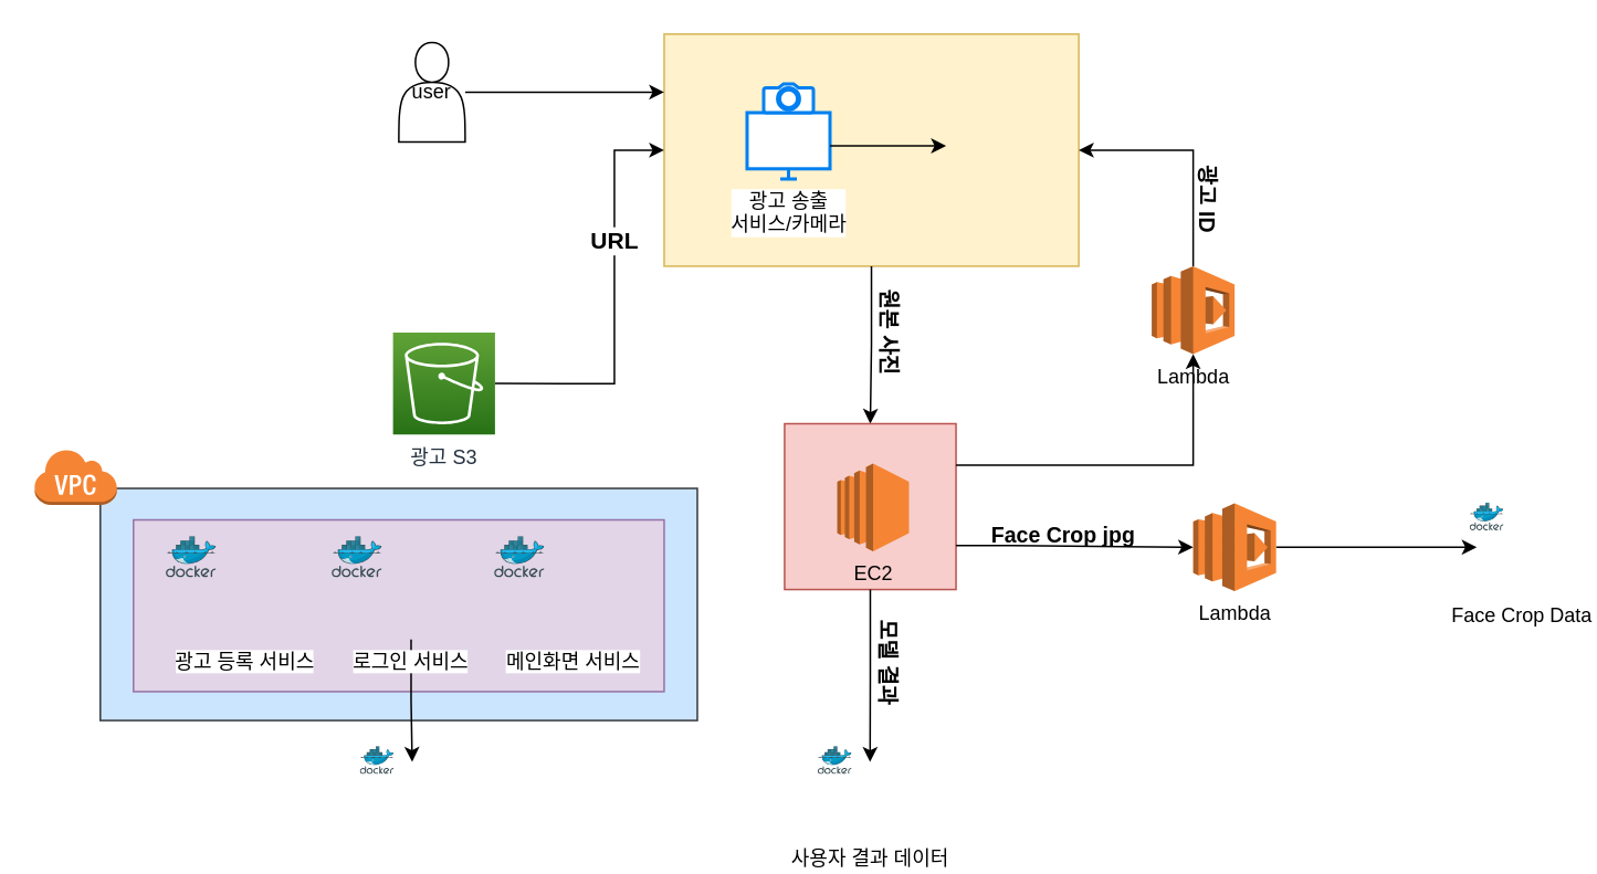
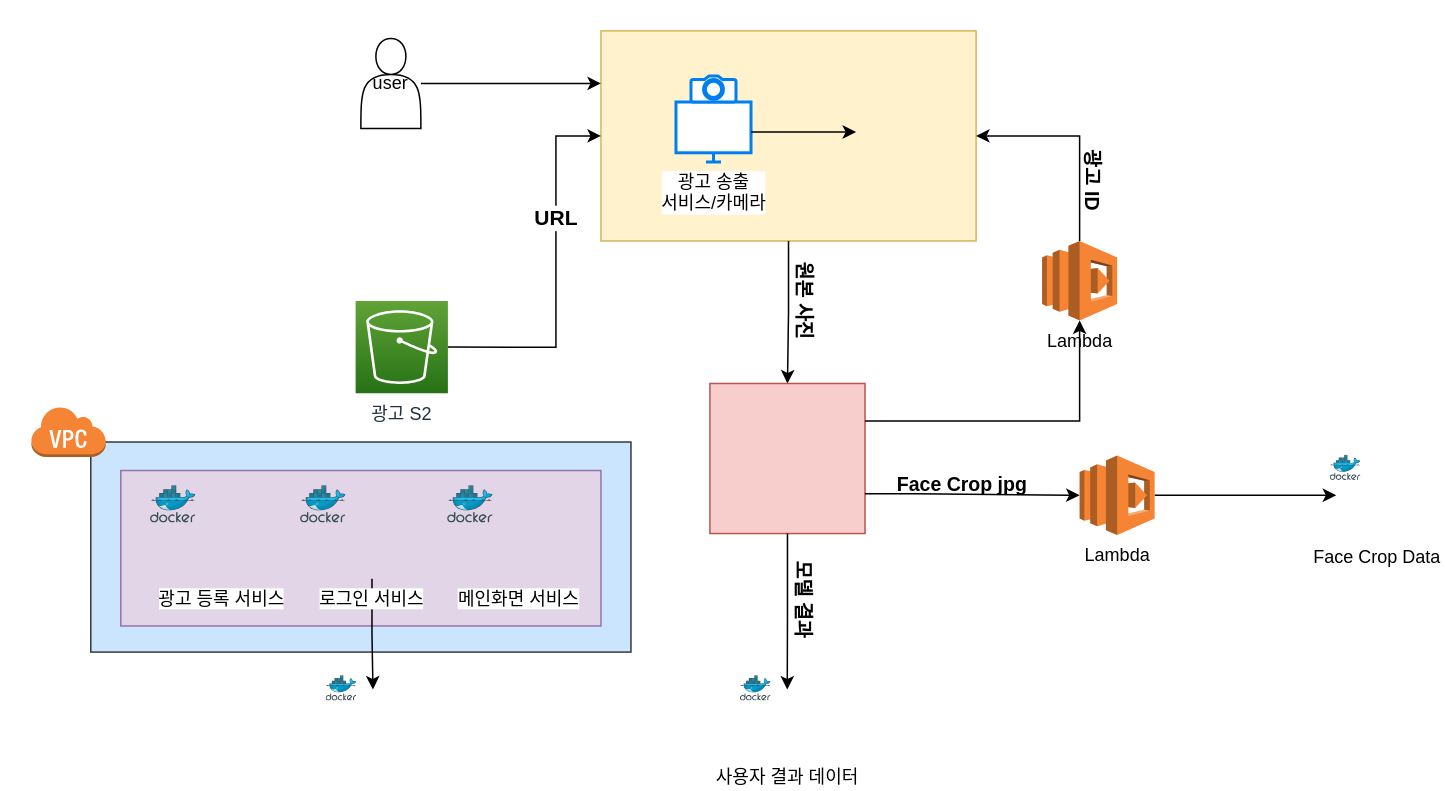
- <mxCell id="26" value="광고 S3" style="points=[[0,0,0],[0.25,0,0],[0.5,0,0],[0.75,0,0],[1,0,0],[0,1,0],[0.25,1,0],[0.5,1,0],[0.75,1,0],[1,1,0],[0,0.25,0],[0,0.5,0],[0,0.75,0],[1,0.25,0],[1,0.5,0],[1,0.75,0]];outlineConnect=0;fontColor=#232F3E;gradientColor=#60A337;gradientDirection=north;fillColor=#277116;strokeColor=#ffffff;dashed=0;verticalLabelPosition=bottom;verticalAlign=top;align=center;html=1;fontSize=12;fontStyle=0;aspect=fixed;shape=mxgraph.aws4.resourceIcon;resIcon=mxgraph.aws4.s3;" parent="1" vertex="1"><mxGeometry x="236.5" y="200" width="61.5" height="61.5" as="geometry" /></mxCell>
+ <mxCell id="26" value="광고 S2" style="points=[[0,0,0],[0.25,0,0],[0.5,0,0],[0.75,0,0],[1,0,0],[0,1,0],[0.25,1,0],[0.5,1,0],[0.75,1,0],[1,1,0],[0,0.25,0],[0,0.5,0],[0,0.75,0],[1,0.25,0],[1,0.5,0],[1,0.75,0]];outlineConnect=0;fontColor=#232F3E;gradientColor=#60A337;gradientDirection=north;fillColor=#277116;strokeColor=#ffffff;dashed=0;verticalLabelPosition=bottom;verticalAlign=top;align=center;html=1;fontSize=12;fontStyle=0;aspect=fixed;shape=mxgraph.aws4.resourceIcon;resIcon=mxgraph.aws4.s3;" parent="1" vertex="1"><mxGeometry x="236.5" y="200" width="61.5" height="61.5" as="geometry" /></mxCell>
- <mxCell id="16" value="EC2" style="outlineConnect=0;dashed=0;verticalLabelPosition=bottom;verticalAlign=top;align=center;html=1;shape=mxgraph.aws3.ec2;fillColor=#F58534;gradientColor=none;strokeColor=#000000;" parent="14" vertex="1"><mxGeometry x="38.38" y="24" width="43.25" height="53" as="geometry" /></mxCell>
